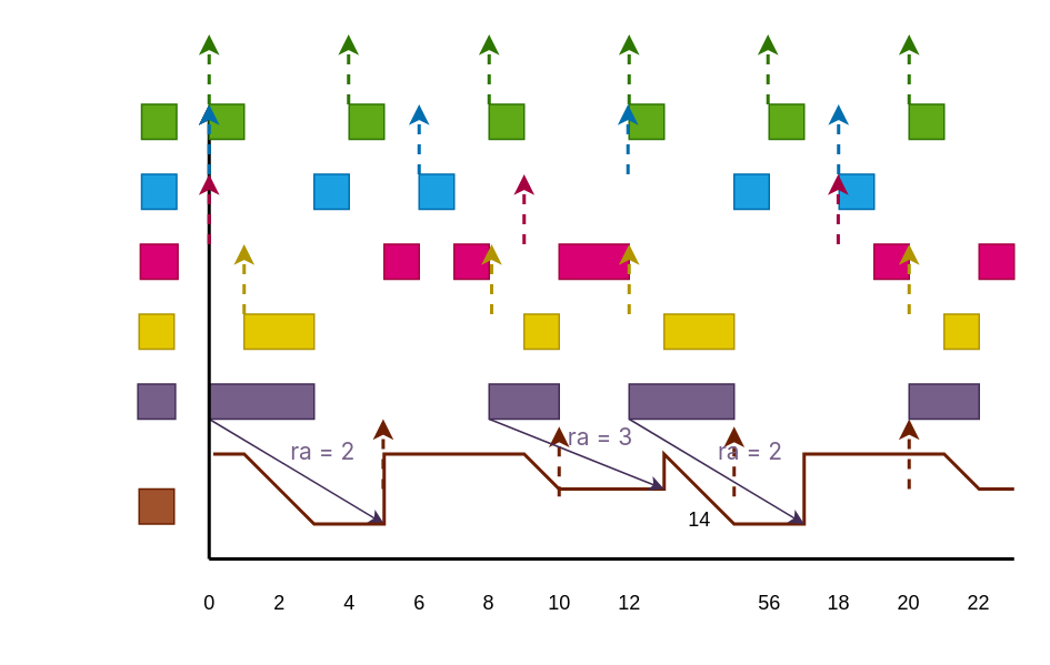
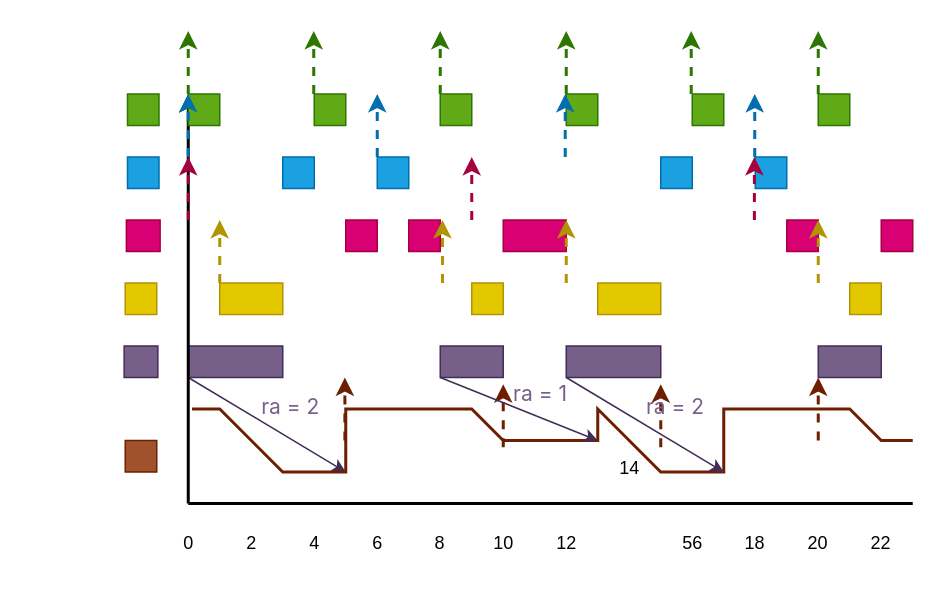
- <mxCell id="83" value="&lt;span style=&quot;font-family: -apple-system, BlinkMacSystemFont, &amp;quot;Segoe WPC&amp;quot;, &amp;quot;Segoe UI&amp;quot;, system-ui, Ubuntu, &amp;quot;Droid Sans&amp;quot;, sans-serif; font-size: 14px;&quot;&gt;&lt;font color=&quot;#76608a&quot;&gt;ra = 3&lt;/font&gt;&lt;/span&gt;" style="text;html=1;strokeColor=none;fillColor=none;align=center;verticalAlign=middle;whiteSpace=wrap;rounded=0;" vertex="1" parent="1"><mxGeometry x="335" y="251" width="49.5" height="21" as="geometry" /></mxCell>
+ <mxCell id="83" value="&lt;span style=&quot;font-family: -apple-system, BlinkMacSystemFont, &amp;quot;Segoe WPC&amp;quot;, &amp;quot;Segoe UI&amp;quot;, system-ui, Ubuntu, &amp;quot;Droid Sans&amp;quot;, sans-serif; font-size: 14px;&quot;&gt;&lt;font color=&quot;#76608a&quot;&gt;ra = 1&lt;/font&gt;&lt;/span&gt;" style="text;html=1;strokeColor=none;fillColor=none;align=center;verticalAlign=middle;whiteSpace=wrap;rounded=0;" vertex="1" parent="1"><mxGeometry x="335" y="251" width="49.5" height="21" as="geometry" /></mxCell>
